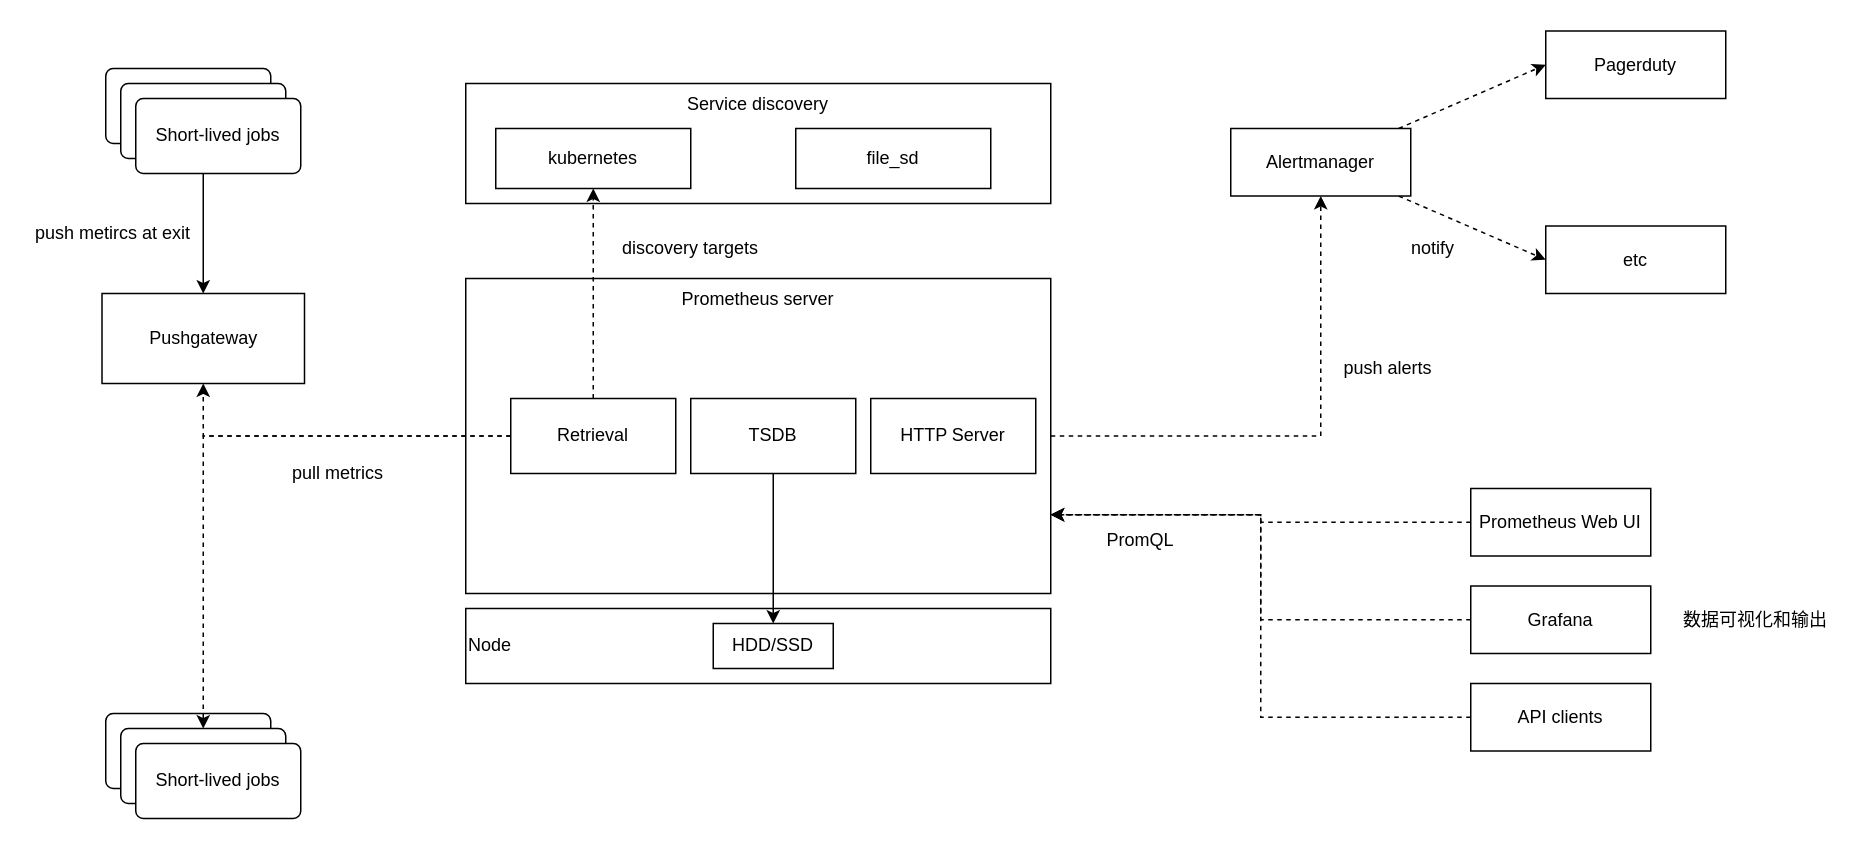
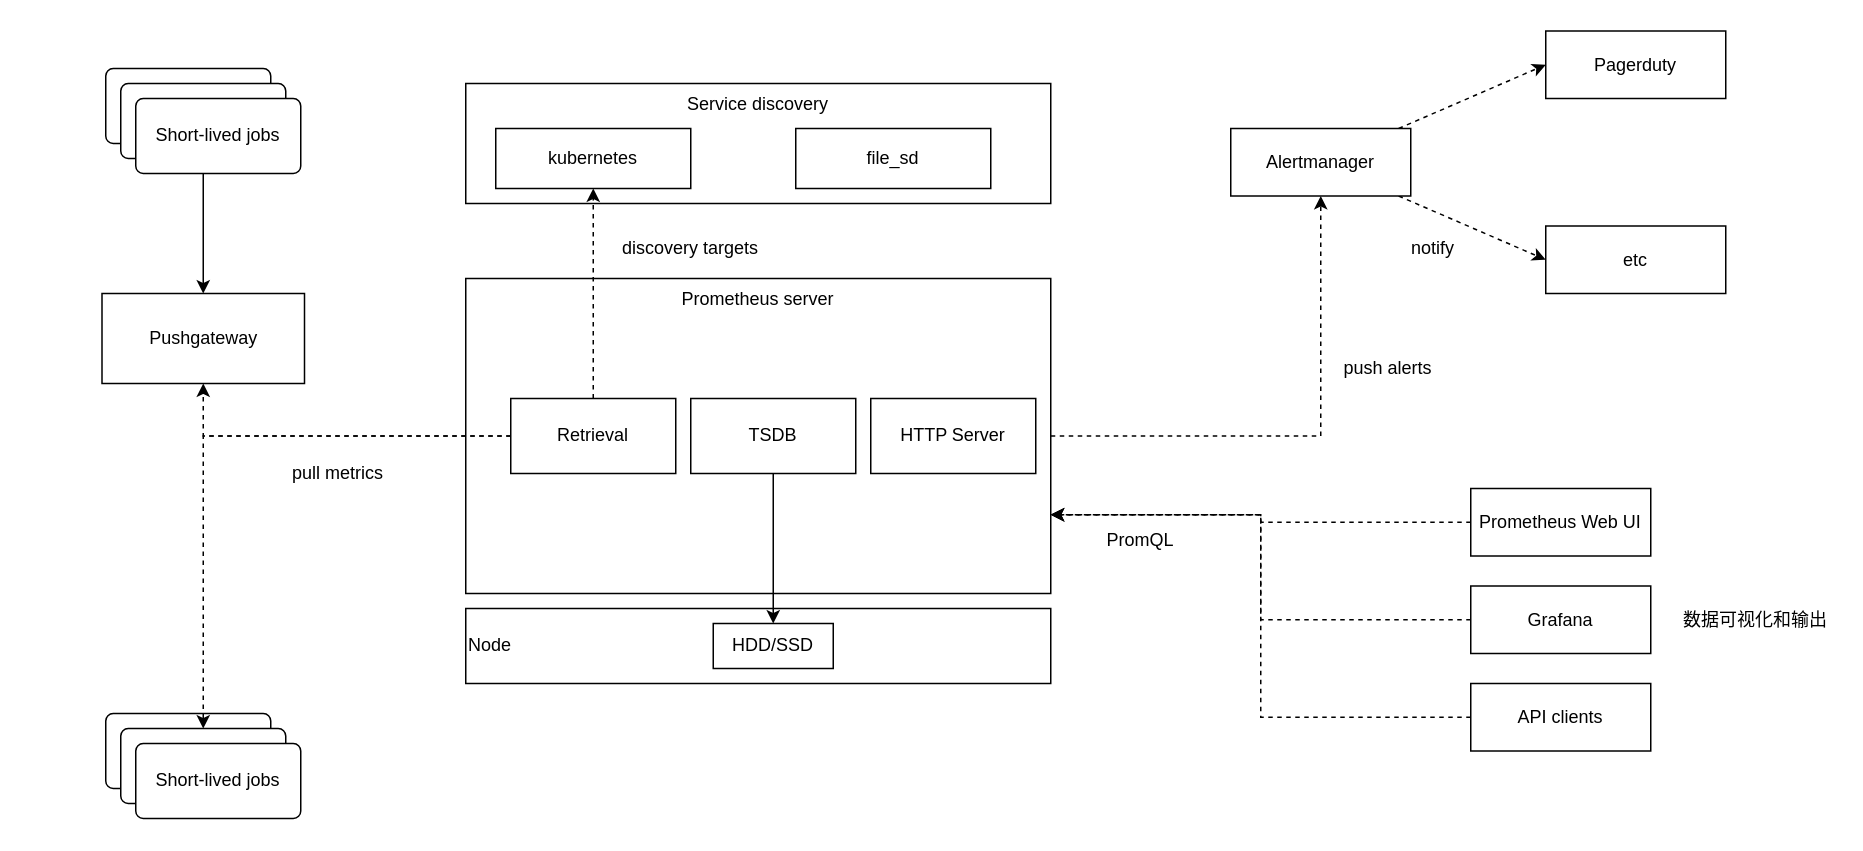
- <mxCell id="17" value="push metircs at exit" style="text;html=1;strokeColor=none;fillColor=none;align=center;verticalAlign=middle;whiteSpace=wrap;rounded=0;" vertex="1" parent="1"><mxGeometry x="20" y="145" width="110" height="20" as="geometry" /></mxCell>
